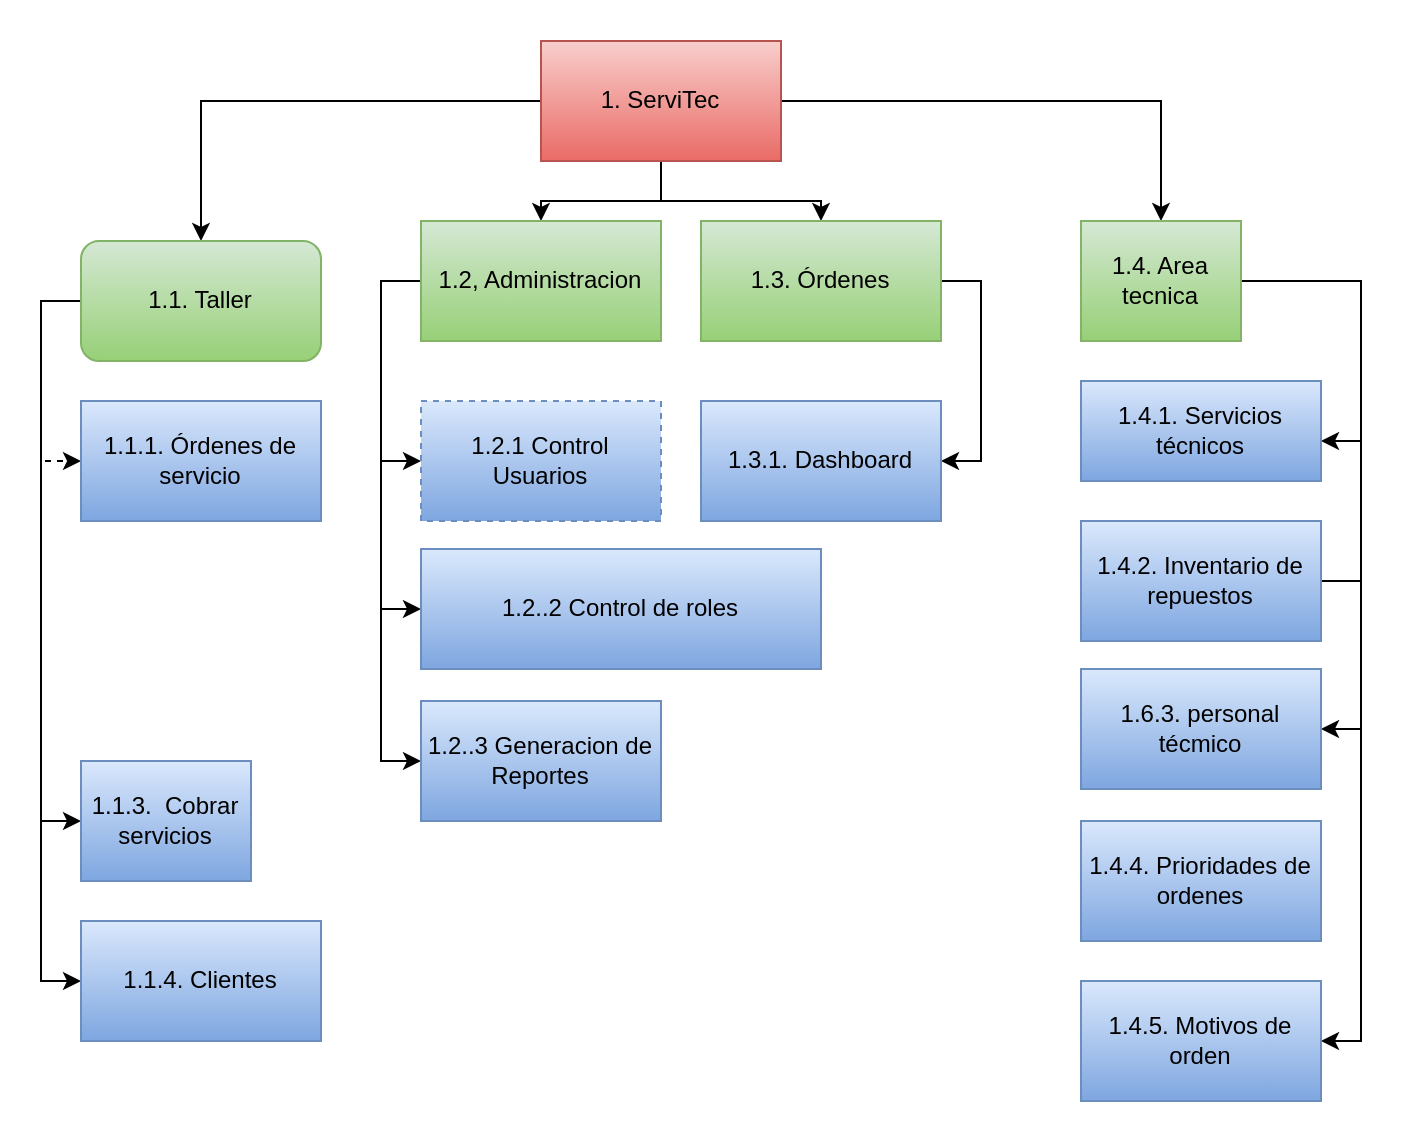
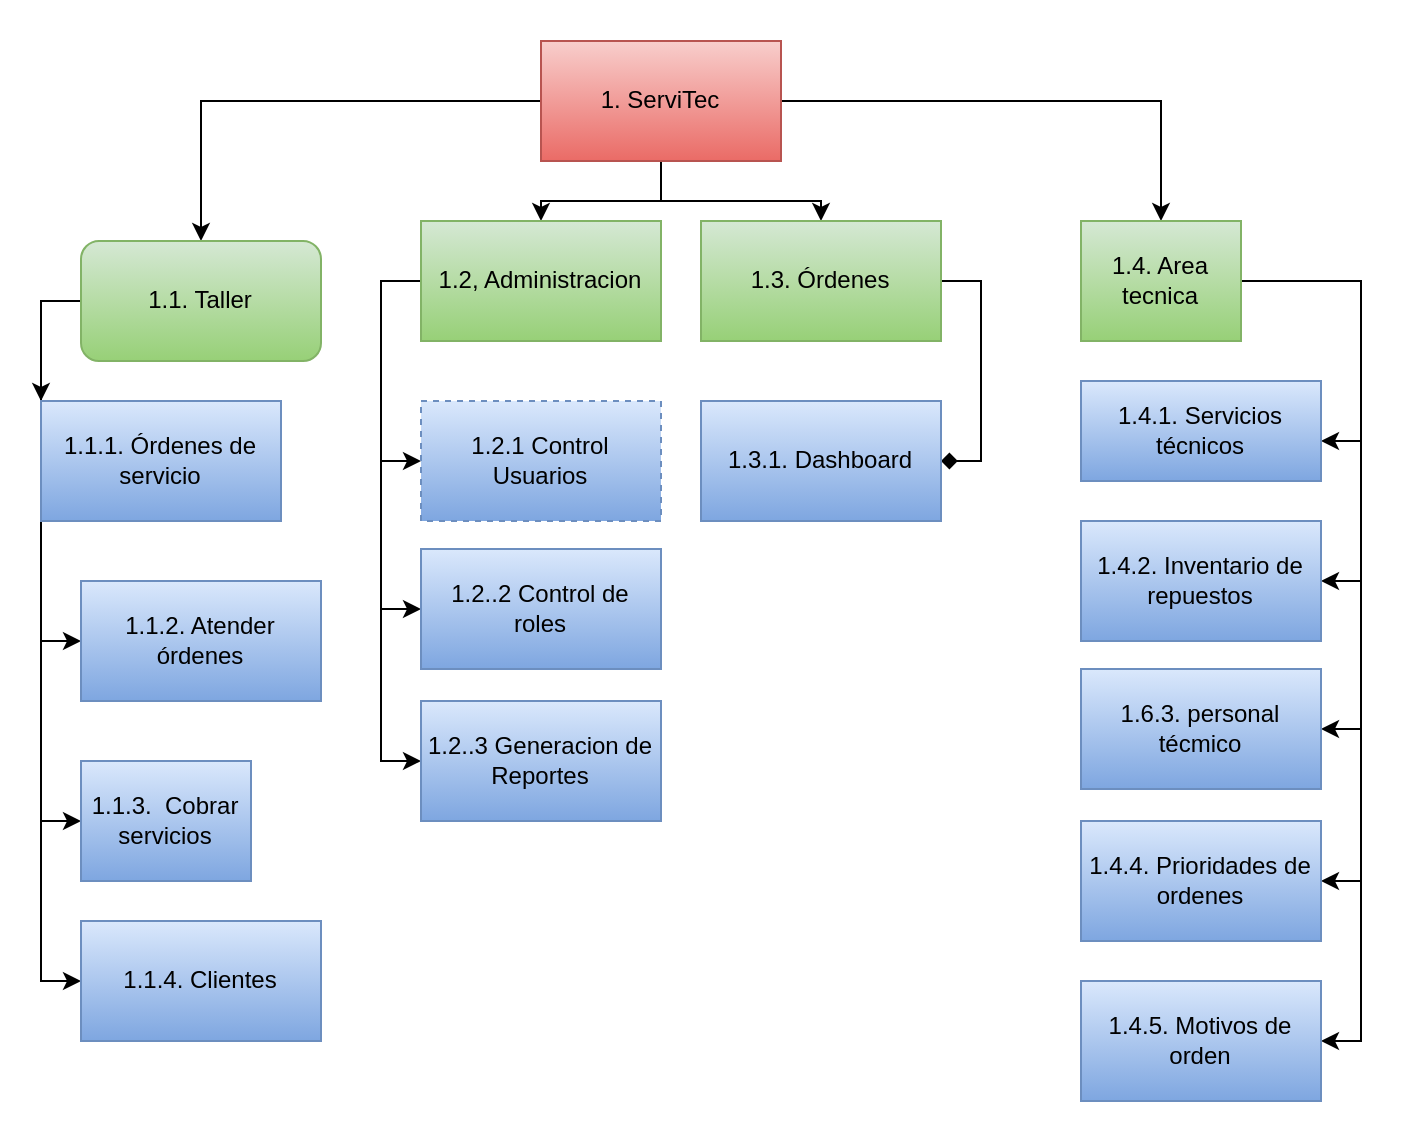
- <mxCell id="15" value="1.1.1. Órdenes de servicio" style="rounded=0;whiteSpace=wrap;html=1;fillColor=#dae8fc;strokeColor=#6c8ebf;gradientColor=#7ea6e0;" parent="1" vertex="1"><mxGeometry x="40" y="200" width="120" height="60" as="geometry" /></mxCell>
+ <mxCell id="15" value="1.1.1. Órdenes de servicio" style="rounded=0;whiteSpace=wrap;html=1;fillColor=#dae8fc;strokeColor=#6c8ebf;gradientColor=#7ea6e0;" parent="1" vertex="1"><mxGeometry x="20" y="200" width="120" height="60" as="geometry" /></mxCell>
- <mxCell id="22" style="edgeStyle=orthogonalEdgeStyle;rounded=0;orthogonalLoop=1;jettySize=auto;html=1;entryX=1;entryY=0.5;entryDx=0;entryDy=0;" parent="1" source="23" target="29" edge="1"><mxGeometry relative="1" as="geometry"><Array as="points"><mxPoint x="490" y="140" /><mxPoint x="490" y="230" /></Array></mxGeometry></mxCell>
+ <mxCell id="22" style="edgeStyle=orthogonalEdgeStyle;rounded=0;orthogonalLoop=1;jettySize=auto;html=1;entryX=1;entryY=0.5;entryDx=0;entryDy=0;endArrow=diamond;" parent="1" source="23" target="29" edge="1"><mxGeometry relative="1" as="geometry"><Array as="points"><mxPoint x="490" y="140" /><mxPoint x="490" y="230" /></Array></mxGeometry></mxCell>
- <mxCell id="7" style="edgeStyle=orthogonalEdgeStyle;rounded=0;orthogonalLoop=1;jettySize=auto;html=1;endArrow=none;" parent="1" source="26" target="31" edge="1"><mxGeometry relative="1" as="geometry"><mxPoint x="440" y="50" as="sourcePoint" /><Array as="points"><mxPoint x="680" y="140" /><mxPoint x="680" y="290" /></Array></mxGeometry></mxCell>
+ <mxCell id="7" style="edgeStyle=orthogonalEdgeStyle;rounded=0;orthogonalLoop=1;jettySize=auto;html=1;" parent="1" source="26" target="31" edge="1"><mxGeometry relative="1" as="geometry"><mxPoint x="440" y="50" as="sourcePoint" /><Array as="points"><mxPoint x="680" y="140" /><mxPoint x="680" y="290" /></Array></mxGeometry></mxCell>
- <mxCell id="36" value="1.2..2 Control de roles" style="rounded=0;whiteSpace=wrap;html=1;fillColor=#dae8fc;strokeColor=#6c8ebf;gradientColor=#7ea6e0;" vertex="1" parent="1"><mxGeometry x="210" y="274" width="200" height="60" as="geometry" /></mxCell>
+ <mxCell id="36" value="1.2..2 Control de roles" style="rounded=0;whiteSpace=wrap;html=1;fillColor=#dae8fc;strokeColor=#6c8ebf;gradientColor=#7ea6e0;" vertex="1" parent="1"><mxGeometry x="210" y="274" width="120" height="60" as="geometry" /></mxCell>
+ <mxCell id="11" style="edgeStyle=orthogonalEdgeStyle;rounded=0;orthogonalLoop=1;jettySize=auto;html=1;" parent="1" source="14" target="16" edge="1"><mxGeometry relative="1" as="geometry"><Array as="points"><mxPoint x="20" y="150" /><mxPoint x="20" y="320" /></Array></mxGeometry></mxCell>
+ <mxCell id="16" value="1.1.2. Atender órdenes" style="rounded=0;whiteSpace=wrap;html=1;fillColor=#dae8fc;strokeColor=#6c8ebf;gradientColor=#7ea6e0;" parent="1" vertex="1"><mxGeometry x="40" y="290" width="120" height="60" as="geometry" /></mxCell>
+ <mxCell id="24" style="edgeStyle=orthogonalEdgeStyle;rounded=0;orthogonalLoop=1;jettySize=auto;html=1;entryX=1;entryY=0.5;entryDx=0;entryDy=0;" edge="1" parent="1" source="26" target="34"><mxGeometry relative="1" as="geometry"><Array as="points"><mxPoint x="680" y="140" /><mxPoint x="680" y="440" /></Array></mxGeometry></mxCell>
